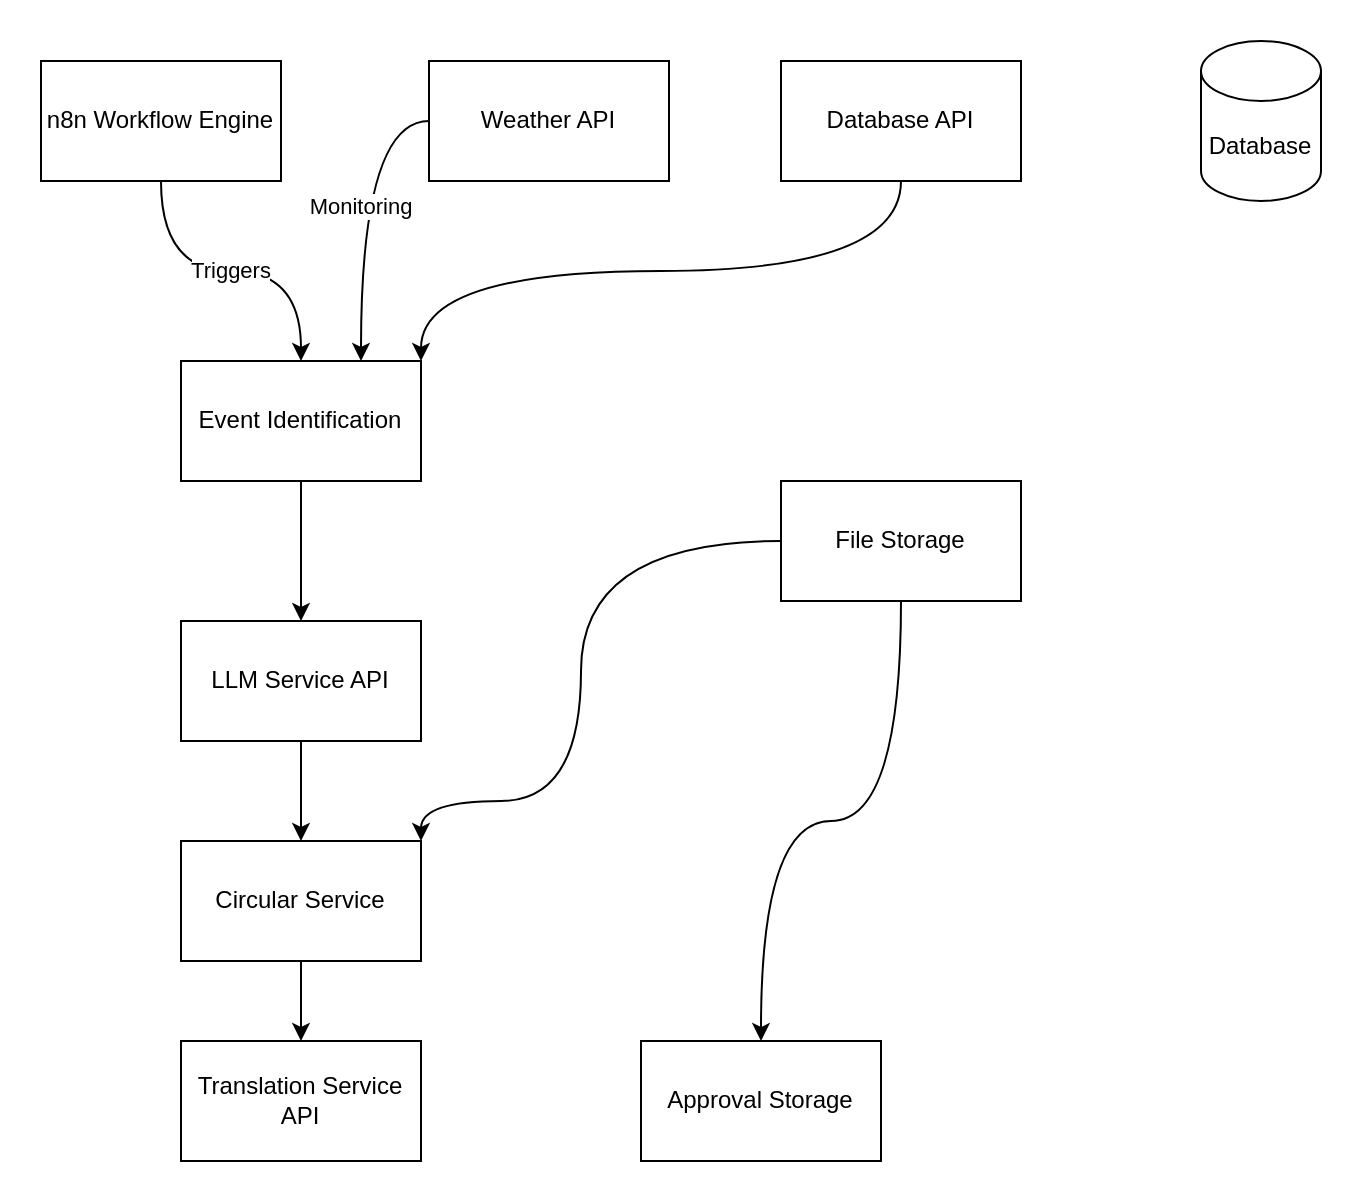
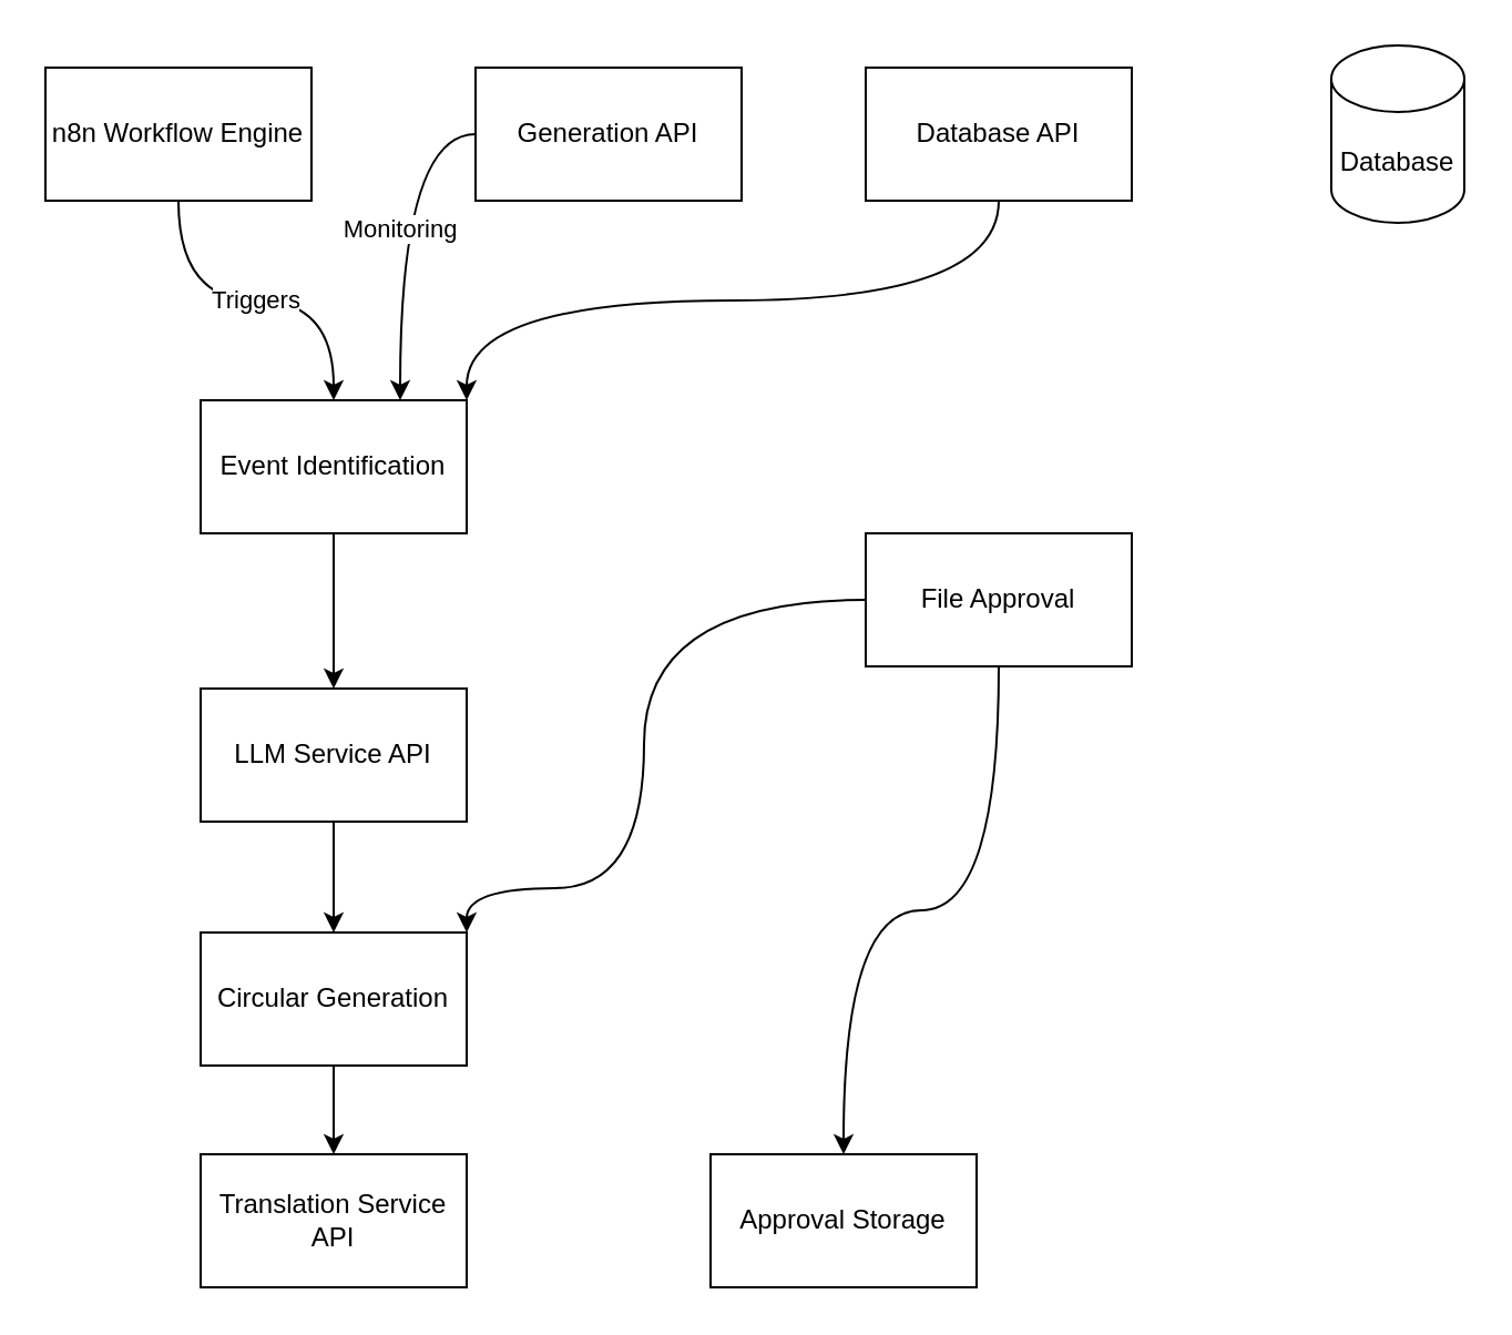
- <mxCell id="7" value="Weather API" style="rounded=0;whiteSpace=wrap;html=1;" vertex="1" parent="1"><mxGeometry x="214" y="30" width="120" height="60" as="geometry" /></mxCell>
+ <mxCell id="7" value="Generation API" style="rounded=0;whiteSpace=wrap;html=1;" vertex="1" parent="1"><mxGeometry x="214" y="30" width="120" height="60" as="geometry" /></mxCell>
- <mxCell id="18" value="File Storage" style="rounded=0;whiteSpace=wrap;html=1;" vertex="1" parent="1"><mxGeometry x="390" y="240" width="120" height="60" as="geometry" /></mxCell>
+ <mxCell id="18" value="File Approval" style="rounded=0;whiteSpace=wrap;html=1;" vertex="1" parent="1"><mxGeometry x="390" y="240" width="120" height="60" as="geometry" /></mxCell>
- <mxCell id="14" value="Circular Service" style="rounded=0;whiteSpace=wrap;html=1;" vertex="1" parent="1"><mxGeometry x="90" y="420" width="120" height="60" as="geometry" /></mxCell>
+ <mxCell id="14" value="Circular Generation" style="rounded=0;whiteSpace=wrap;html=1;" vertex="1" parent="1"><mxGeometry x="90" y="420" width="120" height="60" as="geometry" /></mxCell>
